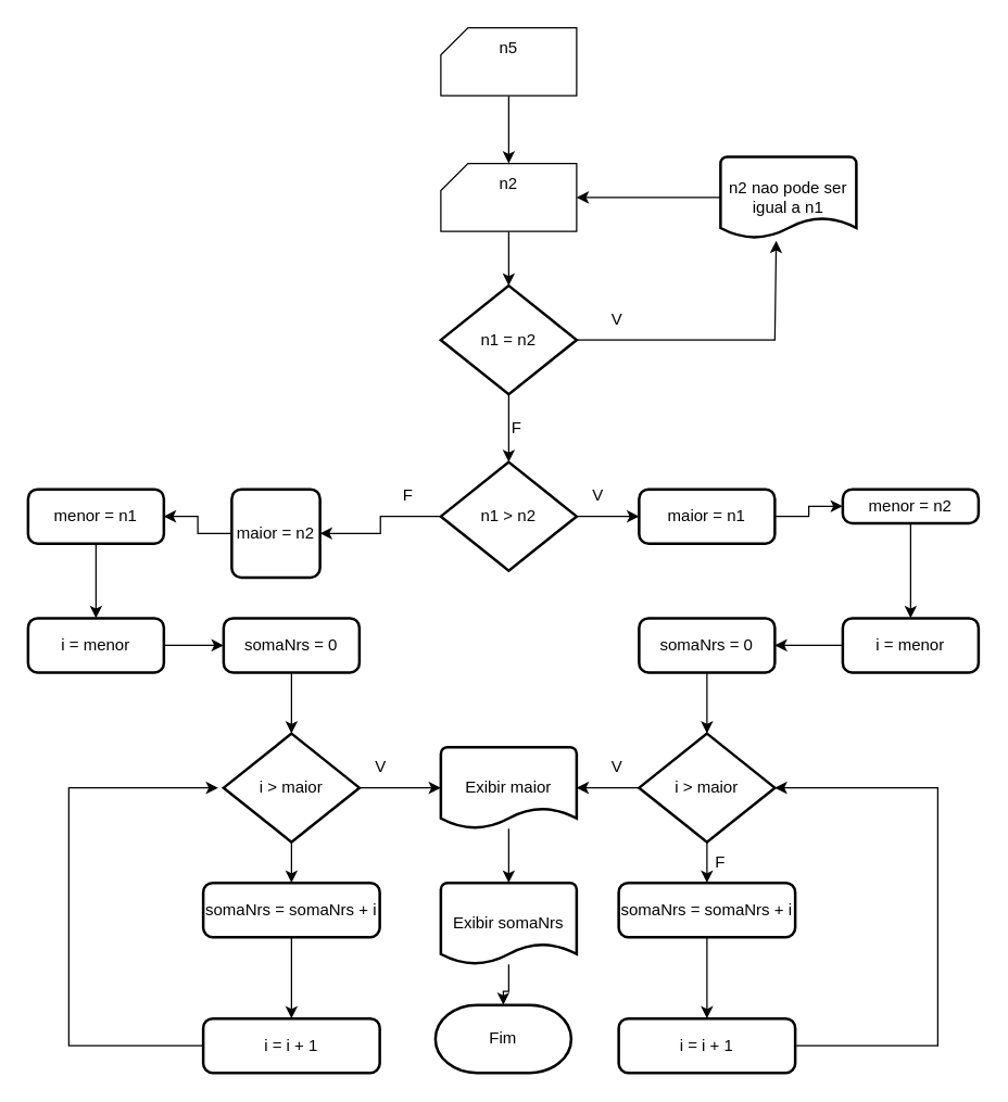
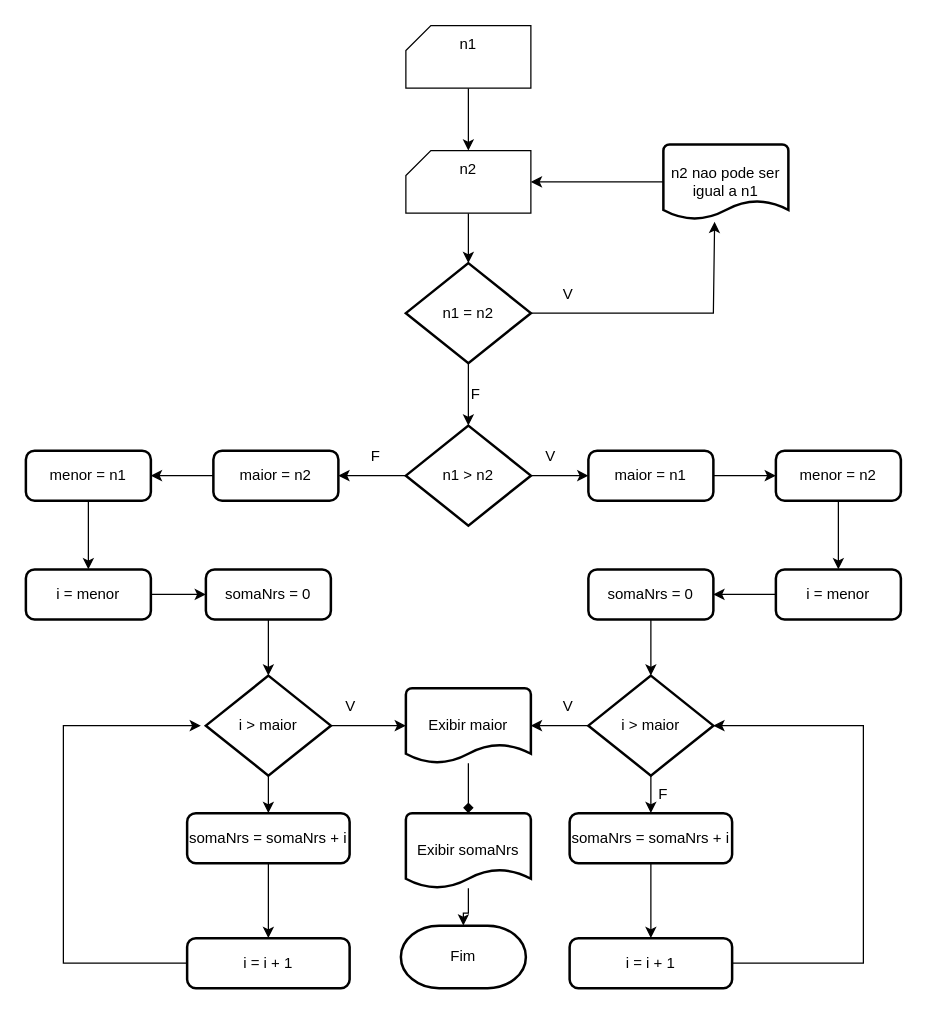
- <mxCell id="4" value="n5" style="text;strokeColor=none;align=center;fillColor=none;html=1;verticalAlign=middle;whiteSpace=wrap;rounded=0;" vertex="1" parent="1"><mxGeometry x="344" y="20" width="60" height="30" as="geometry" /></mxCell>
+ <mxCell id="4" value="n1" style="text;strokeColor=none;align=center;fillColor=none;html=1;verticalAlign=middle;whiteSpace=wrap;rounded=0;" vertex="1" parent="1"><mxGeometry x="344" y="20" width="60" height="30" as="geometry" /></mxCell>
- <mxCell id="21" value="menor = n2" style="rounded=1;whiteSpace=wrap;html=1;absoluteArcSize=1;arcSize=14;strokeWidth=2;" vertex="1" parent="1"><mxGeometry x="620" y="360" width="100" height="25" as="geometry" /></mxCell>
+ <mxCell id="21" value="menor = n2" style="rounded=1;whiteSpace=wrap;html=1;absoluteArcSize=1;arcSize=14;strokeWidth=2;" vertex="1" parent="1"><mxGeometry x="620" y="360" width="100" height="40" as="geometry" /></mxCell>
- <mxCell id="29" value="maior = n2" style="rounded=1;whiteSpace=wrap;html=1;absoluteArcSize=1;arcSize=14;strokeWidth=2;" vertex="1" parent="1"><mxGeometry x="170" y="360" width="65" height="65" as="geometry" /></mxCell>
+ <mxCell id="29" value="maior = n2" style="rounded=1;whiteSpace=wrap;html=1;absoluteArcSize=1;arcSize=14;strokeWidth=2;" vertex="1" parent="1"><mxGeometry x="170" y="360" width="100" height="40" as="geometry" /></mxCell>
- <mxCell id="52" value="" style="edgeStyle=orthogonalEdgeStyle;rounded=0;orthogonalLoop=1;jettySize=auto;html=1;" edge="1" parent="1" source="53" target="55"><mxGeometry relative="1" as="geometry" /></mxCell>
+ <mxCell id="52" value="" style="edgeStyle=orthogonalEdgeStyle;rounded=0;orthogonalLoop=1;jettySize=auto;html=1;endArrow=diamond;" edge="1" parent="1" source="53" target="55"><mxGeometry relative="1" as="geometry" /></mxCell>
